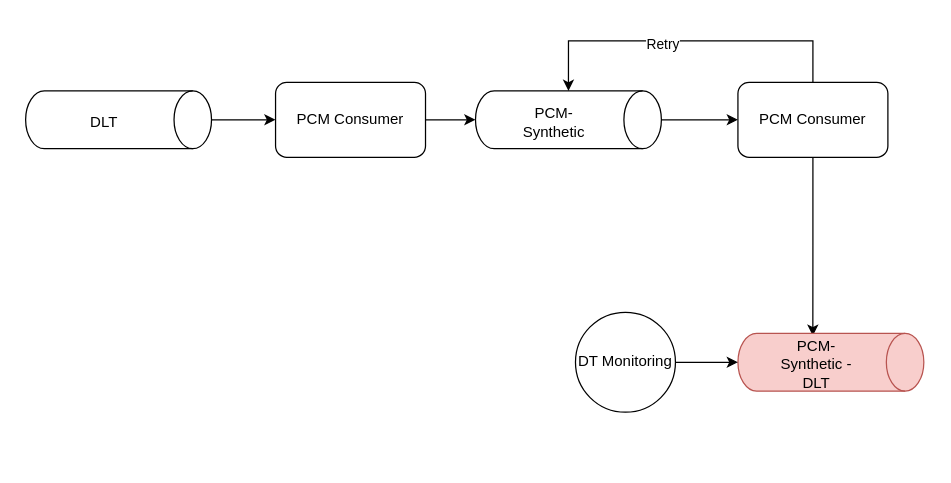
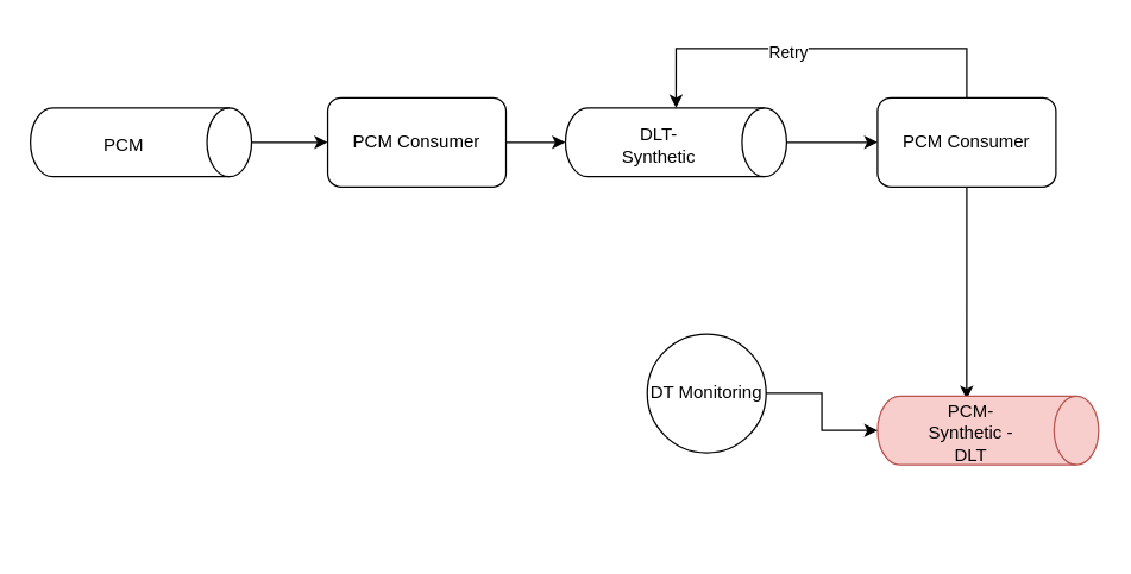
- <mxCell id="4" value="DLT" style="text;html=1;align=center;verticalAlign=middle;whiteSpace=wrap;rounded=0;" vertex="1" parent="2"><mxGeometry x="32.5" y="10" width="60" height="30" as="geometry" /></mxCell>
+ <mxCell id="4" value="PCM" style="text;html=1;align=center;verticalAlign=middle;whiteSpace=wrap;rounded=0;" vertex="1" parent="2"><mxGeometry x="32.5" y="10" width="60" height="30" as="geometry" /></mxCell>
- <mxCell id="7" value="PCM-Synthetic" style="text;html=1;align=center;verticalAlign=middle;whiteSpace=wrap;rounded=0;" vertex="1" parent="5"><mxGeometry x="32.5" y="10" width="60" height="30" as="geometry" /></mxCell>
+ <mxCell id="7" value="DLT-Synthetic" style="text;html=1;align=center;verticalAlign=middle;whiteSpace=wrap;rounded=0;" vertex="1" parent="5"><mxGeometry x="32.5" y="10" width="60" height="30" as="geometry" /></mxCell>
- <mxCell id="19" value="DT Monitoring" style="ellipse;whiteSpace=wrap;html=1;aspect=fixed;" vertex="1" parent="1"><mxGeometry x="460" y="249.13" width="80" height="80" as="geometry" /></mxCell>
+ <mxCell id="19" value="DT Monitoring" style="ellipse;whiteSpace=wrap;html=1;aspect=fixed;" vertex="1" parent="1"><mxGeometry x="435" y="224.13" width="80" height="80" as="geometry" /></mxCell>
